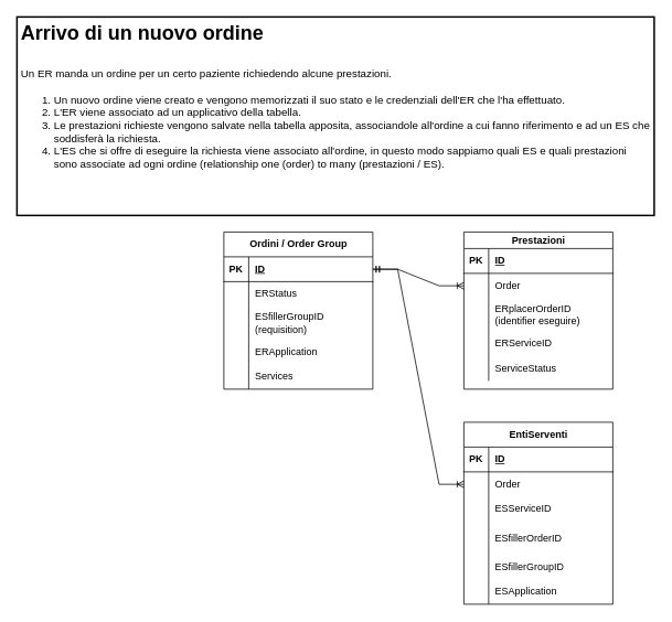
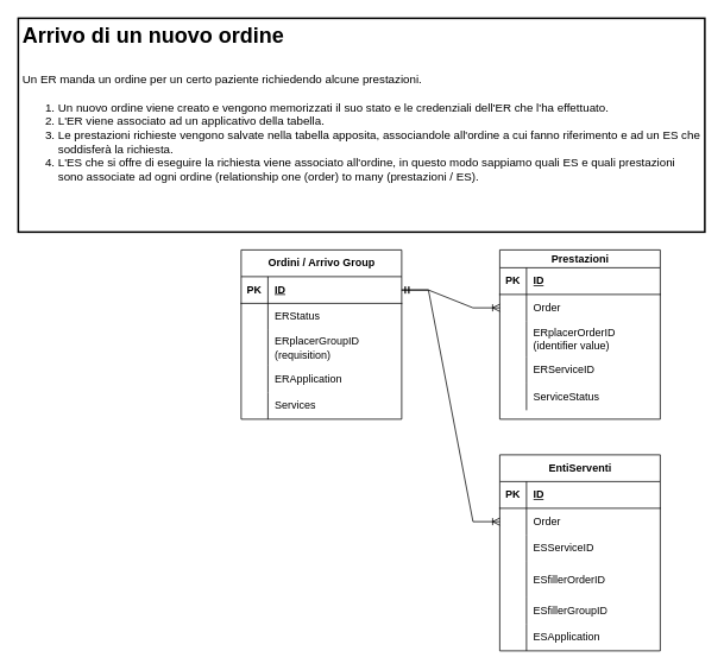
- <mxCell id="18" value="Ordini / Order Group" style="shape=table;startSize=30;container=1;collapsible=1;childLayout=tableLayout;fixedRows=1;rowLines=0;fontStyle=1;align=center;resizeLast=1;html=1;" vertex="1" parent="1"><mxGeometry x="270" y="280" width="180" height="190" as="geometry" /></mxCell>
+ <mxCell id="18" value="Ordini / Arrivo Group" style="shape=table;startSize=30;container=1;collapsible=1;childLayout=tableLayout;fixedRows=1;rowLines=0;fontStyle=1;align=center;resizeLast=1;html=1;" vertex="1" parent="1"><mxGeometry x="270" y="280" width="180" height="190" as="geometry" /></mxCell>
- <mxCell id="11" value="ERplacerOrderID&lt;br&gt;(identifier eseguire)" style="shape=partialRectangle;connectable=0;fillColor=none;top=0;left=0;bottom=0;right=0;align=left;spacingLeft=6;overflow=hidden;whiteSpace=wrap;html=1;" vertex="1" parent="9"><mxGeometry x="30" width="150" height="40" as="geometry"><mxRectangle width="150" height="40" as="alternateBounds" /></mxGeometry></mxCell>
+ <mxCell id="11" value="ERplacerOrderID&lt;br&gt;(identifier value)" style="shape=partialRectangle;connectable=0;fillColor=none;top=0;left=0;bottom=0;right=0;align=left;spacingLeft=6;overflow=hidden;whiteSpace=wrap;html=1;" vertex="1" parent="9"><mxGeometry x="30" width="150" height="40" as="geometry"><mxRectangle width="150" height="40" as="alternateBounds" /></mxGeometry></mxCell>
- <mxCell id="27" value="ESfillerGroupID (requisition)" style="shape=partialRectangle;connectable=0;fillColor=none;top=0;left=0;bottom=0;right=0;align=left;spacingLeft=6;overflow=hidden;whiteSpace=wrap;html=1;" vertex="1" parent="25"><mxGeometry x="30" width="150" height="40" as="geometry"><mxRectangle width="150" height="40" as="alternateBounds" /></mxGeometry></mxCell>
+ <mxCell id="27" value="ERplacerGroupID (requisition)" style="shape=partialRectangle;connectable=0;fillColor=none;top=0;left=0;bottom=0;right=0;align=left;spacingLeft=6;overflow=hidden;whiteSpace=wrap;html=1;" vertex="1" parent="25"><mxGeometry x="30" width="150" height="40" as="geometry"><mxRectangle width="150" height="40" as="alternateBounds" /></mxGeometry></mxCell>
